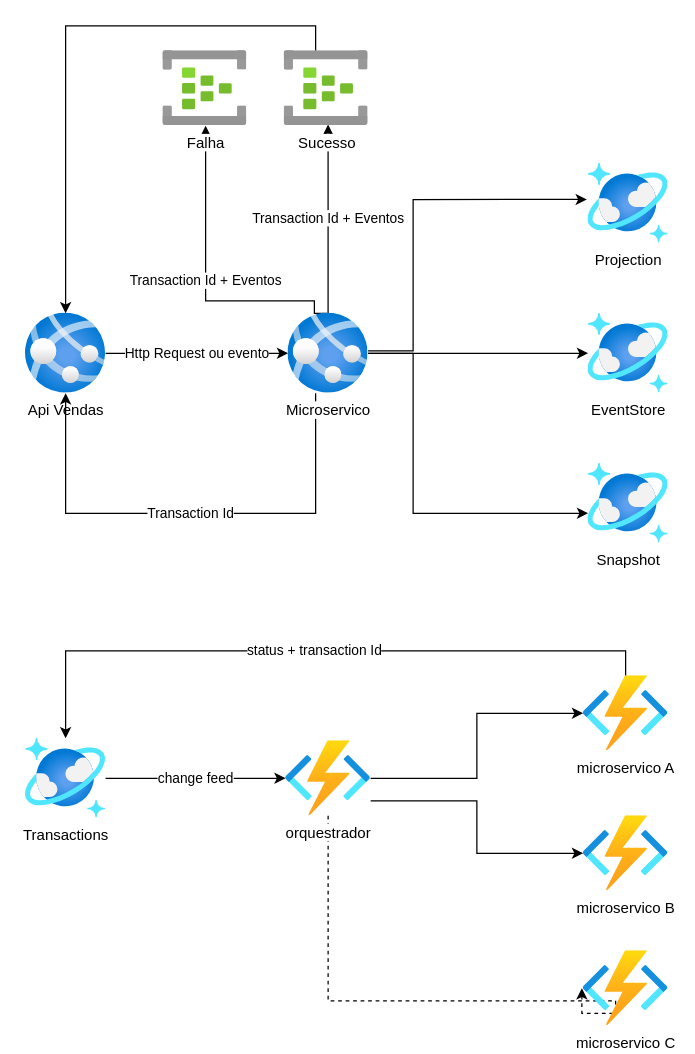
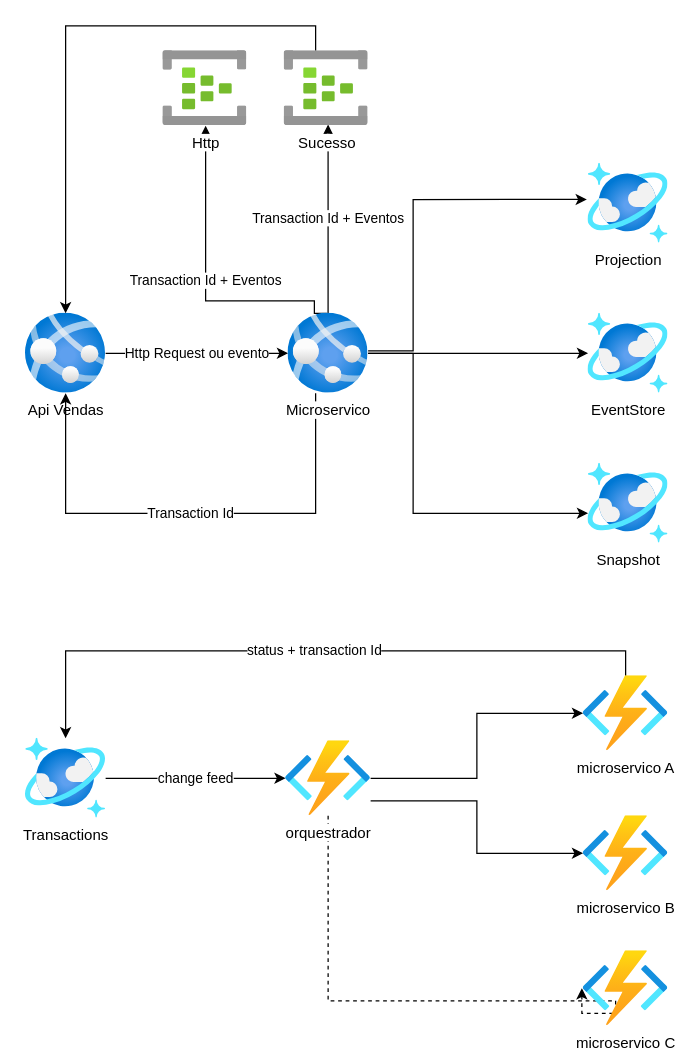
- <mxCell id="16" value="Falha" style="aspect=fixed;html=1;points=[];align=center;image;fontSize=12;image=img/lib/azure2/analytics/Event_Hubs.svg;" parent="1" vertex="1"><mxGeometry x="130" y="40" width="67" height="60" as="geometry" /></mxCell>
+ <mxCell id="16" value="Http" style="aspect=fixed;html=1;points=[];align=center;image;fontSize=12;image=img/lib/azure2/analytics/Event_Hubs.svg;" parent="1" vertex="1"><mxGeometry x="130" y="40" width="67" height="60" as="geometry" /></mxCell>
